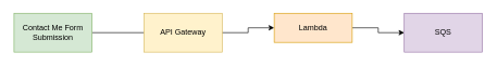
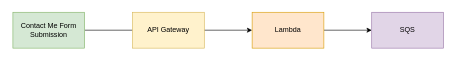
- <mxCell id="7" value="Lambda" style="whiteSpace=wrap;html=1;rounded=0;fillColor=#ffe6cc;strokeColor=#d79b00;" vertex="1" parent="1"><mxGeometry x="420" y="20" width="120" height="45" as="geometry" /></mxCell>
+ <mxCell id="7" value="Lambda" style="whiteSpace=wrap;html=1;rounded=0;fillColor=#ffe6cc;strokeColor=#d79b00;" vertex="1" parent="1"><mxGeometry x="420" y="20" width="120" height="60" as="geometry" /></mxCell>
